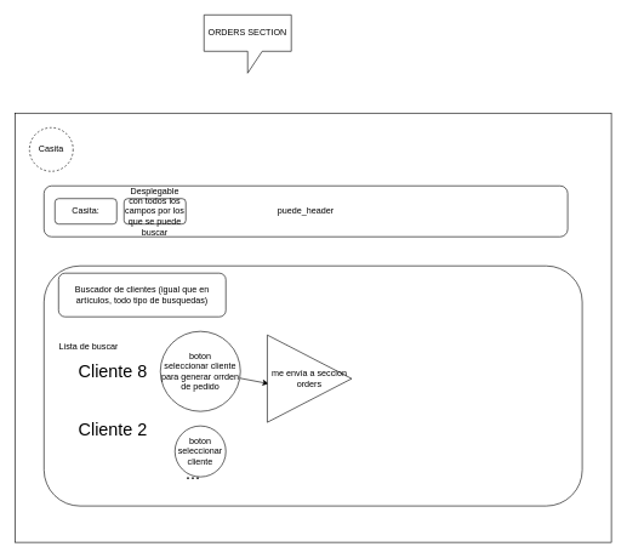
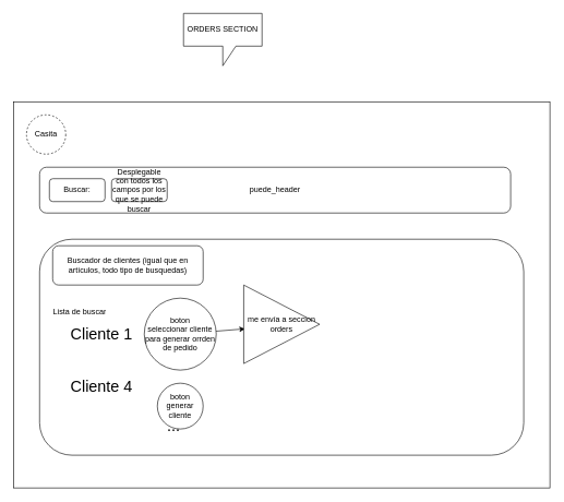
- <mxCell id="15" value="Casita:" style="rounded=1;whiteSpace=wrap;html=1;" parent="1" vertex="1"><mxGeometry x="75" y="272.5" width="85" height="35" as="geometry" /></mxCell>
+ <mxCell id="15" value="Buscar:" style="rounded=1;whiteSpace=wrap;html=1;" parent="1" vertex="1"><mxGeometry x="75" y="272.5" width="85" height="35" as="geometry" /></mxCell>
- <mxCell id="12" value="Cliente 8" style="text;html=1;strokeColor=none;fillColor=none;align=center;verticalAlign=middle;whiteSpace=wrap;rounded=0;fontSize=24;" parent="1" vertex="1"><mxGeometry x="100" y="495" width="110" height="30" as="geometry" /></mxCell>
+ <mxCell id="12" value="Cliente 1" style="text;html=1;strokeColor=none;fillColor=none;align=center;verticalAlign=middle;whiteSpace=wrap;rounded=0;fontSize=24;" parent="1" vertex="1"><mxGeometry x="100" y="495" width="110" height="30" as="geometry" /></mxCell>
- <mxCell id="17" value="me envía a seccion orders" style="triangle;whiteSpace=wrap;html=1;" vertex="1" parent="1"><mxGeometry x="367" y="460" width="116" height="120" as="geometry" /></mxCell>
+ <mxCell id="17" value="me envía a seccion orders" style="triangle;whiteSpace=wrap;html=1;" vertex="1" parent="1"><mxGeometry x="372" y="435" width="116" height="120" as="geometry" /></mxCell>
- <mxCell id="13" value="Cliente 2" style="text;html=1;strokeColor=none;fillColor=none;align=center;verticalAlign=middle;whiteSpace=wrap;rounded=0;fontSize=24;" parent="1" vertex="1"><mxGeometry x="100" y="575" width="110" height="30" as="geometry" /></mxCell>
+ <mxCell id="13" value="Cliente 4" style="text;html=1;strokeColor=none;fillColor=none;align=center;verticalAlign=middle;whiteSpace=wrap;rounded=0;fontSize=24;" parent="1" vertex="1"><mxGeometry x="100" y="575" width="110" height="30" as="geometry" /></mxCell>
- <mxCell id="10" value="boton&lt;br&gt;seleccionar cliente" style="ellipse;whiteSpace=wrap;html=1;aspect=fixed;" parent="1" vertex="1"><mxGeometry x="240" y="585" width="70" height="70" as="geometry" /></mxCell>
+ <mxCell id="10" value="boton&lt;br&gt;generar cliente" style="ellipse;whiteSpace=wrap;html=1;aspect=fixed;" parent="1" vertex="1"><mxGeometry x="240" y="585" width="70" height="70" as="geometry" /></mxCell>
